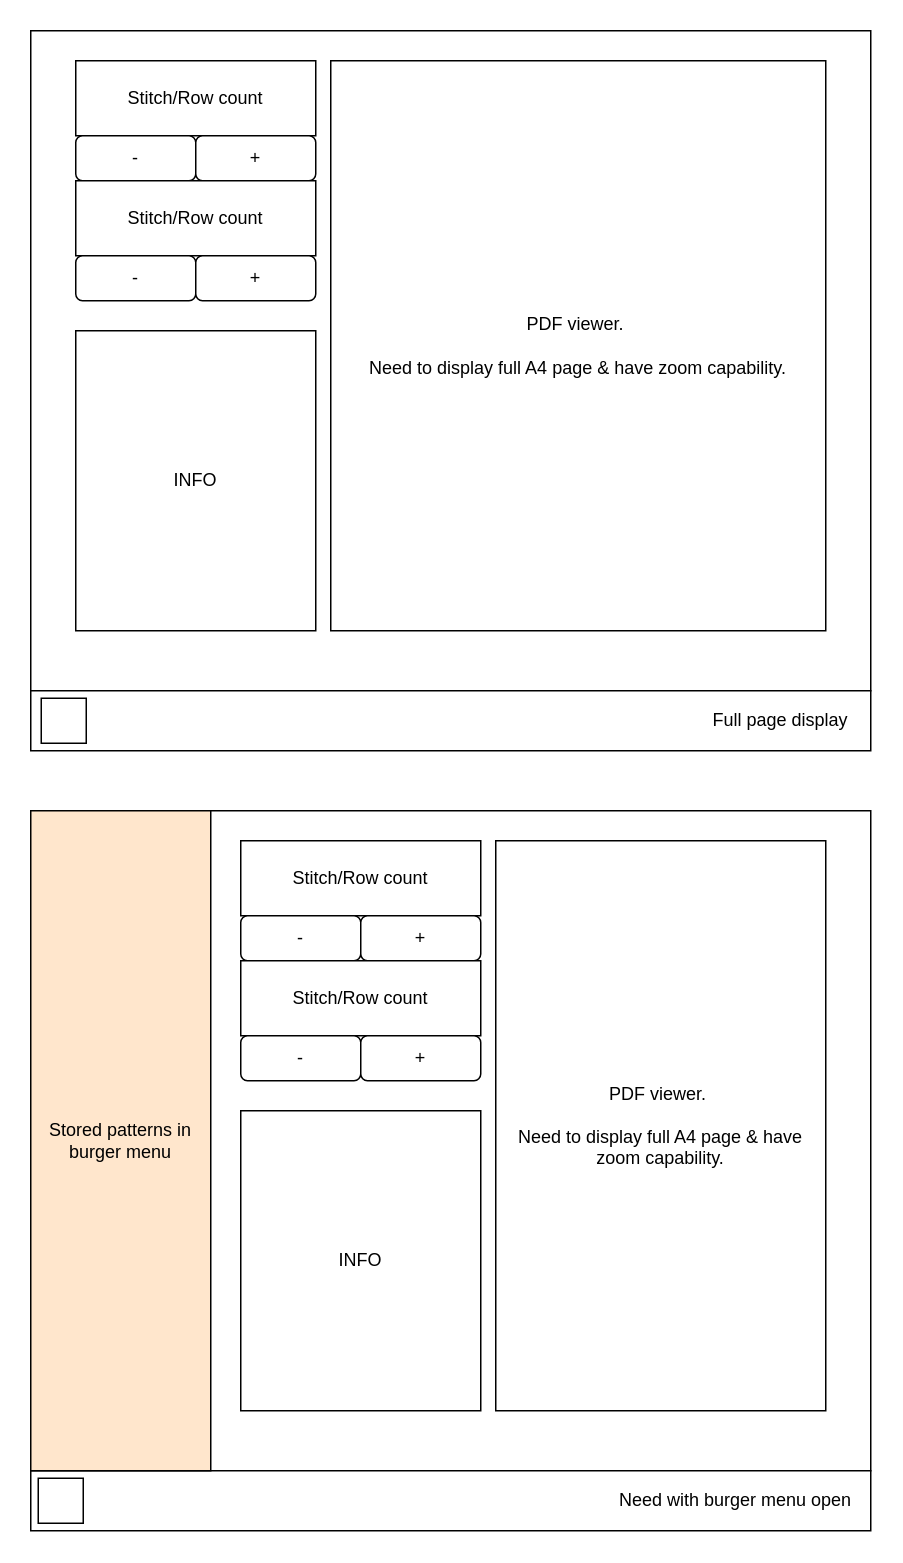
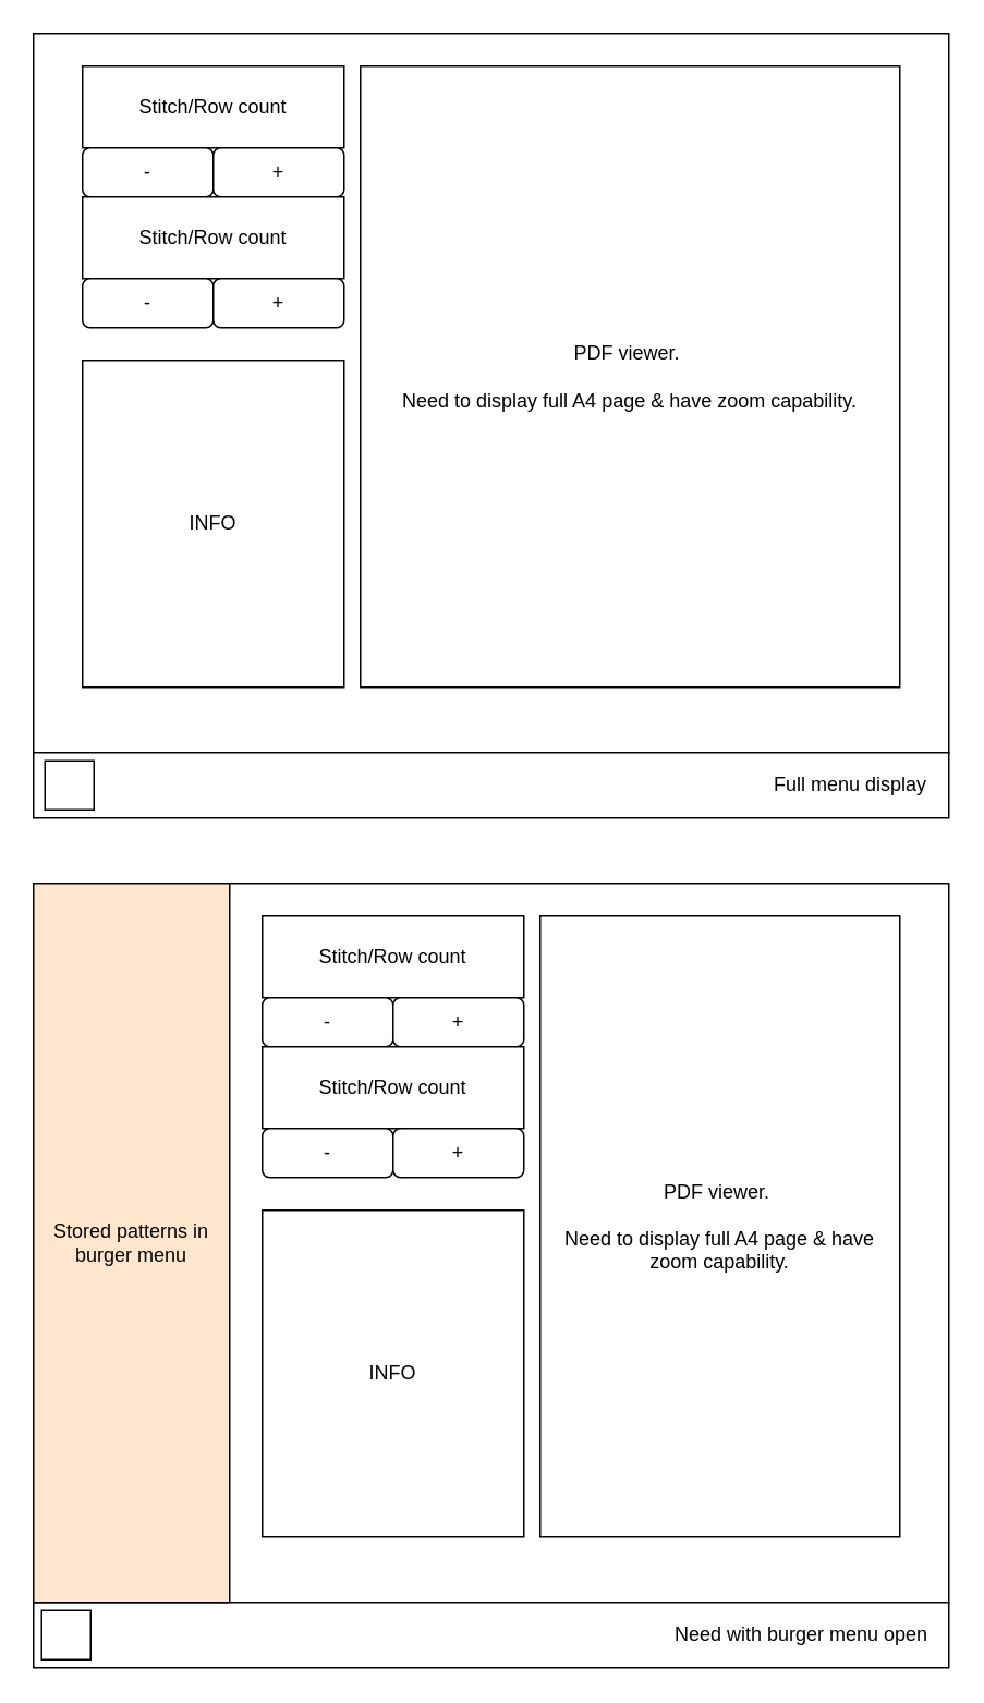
- <mxCell id="27" value="Full page display" style="text;html=1;align=center;verticalAlign=middle;whiteSpace=wrap;rounded=0;" vertex="1" parent="1"><mxGeometry x="460" y="465" width="120" height="30" as="geometry" /></mxCell>
+ <mxCell id="27" value="Full menu display" style="text;html=1;align=center;verticalAlign=middle;whiteSpace=wrap;rounded=0;" vertex="1" parent="1"><mxGeometry x="460" y="465" width="120" height="30" as="geometry" /></mxCell>
